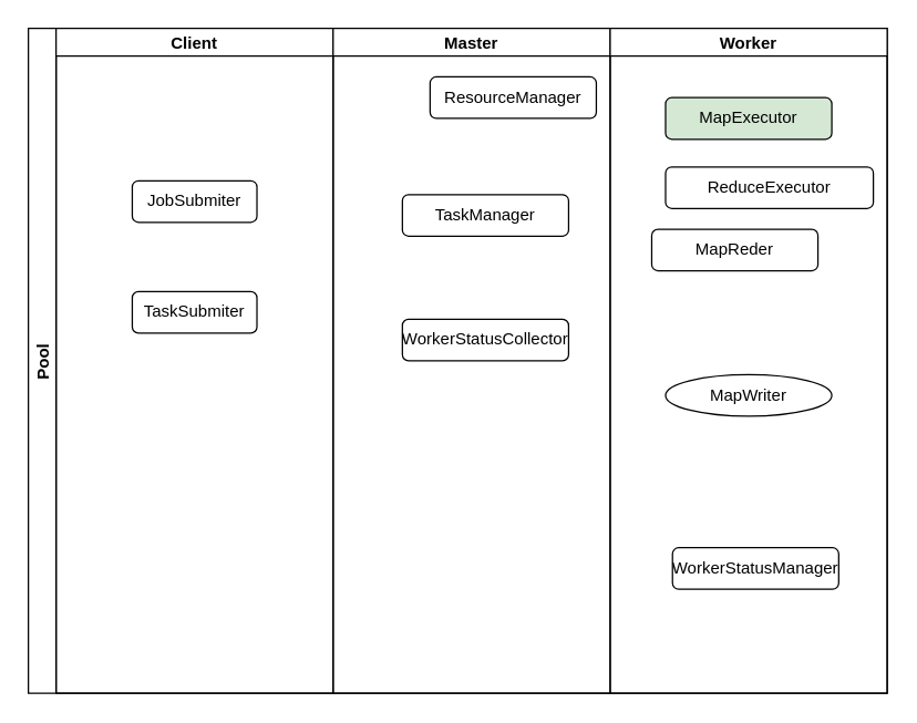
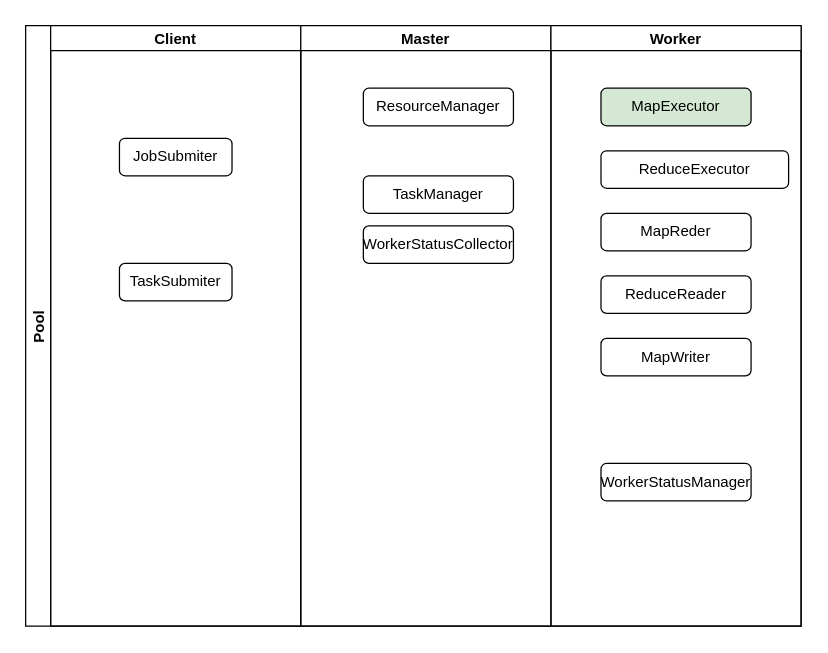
- <mxCell id="7" value="ResourceManager" style="rounded=1;whiteSpace=wrap;html=1;" vertex="1" parent="6"><mxGeometry x="70" y="35" width="120" height="30" as="geometry" /></mxCell>
+ <mxCell id="7" value="ResourceManager" style="rounded=1;whiteSpace=wrap;html=1;" vertex="1" parent="6"><mxGeometry x="50" y="50" width="120" height="30" as="geometry" /></mxCell>
- <mxCell id="4" value="JobSubmiter" style="rounded=1;whiteSpace=wrap;html=1;" vertex="1" parent="3"><mxGeometry x="55" y="110" width="90" height="30" as="geometry" /></mxCell>
+ <mxCell id="4" value="JobSubmiter" style="rounded=1;whiteSpace=wrap;html=1;" vertex="1" parent="3"><mxGeometry x="55" y="90" width="90" height="30" as="geometry" /></mxCell>
- <mxCell id="13" value="MapReder" style="rounded=1;whiteSpace=wrap;html=1;" vertex="1" parent="10"><mxGeometry x="30" y="145" width="120" height="30" as="geometry" /></mxCell>
+ <mxCell id="13" value="MapReder" style="rounded=1;whiteSpace=wrap;html=1;" vertex="1" parent="10"><mxGeometry x="40" y="150" width="120" height="30" as="geometry" /></mxCell>
+ <mxCell id="14" value="ReduceReader" style="rounded=1;whiteSpace=wrap;html=1;" vertex="1" parent="10"><mxGeometry x="40" y="200" width="120" height="30" as="geometry" /></mxCell>
- <mxCell id="9" value="WorkerStatusCollector" style="rounded=1;whiteSpace=wrap;html=1;" vertex="1" parent="6"><mxGeometry x="50" y="210" width="120" height="30" as="geometry" /></mxCell>
+ <mxCell id="9" value="WorkerStatusCollector" style="rounded=1;whiteSpace=wrap;html=1;" vertex="1" parent="6"><mxGeometry x="50" y="160" width="120" height="30" as="geometry" /></mxCell>
- <mxCell id="15" value="MapWriter" style="ellipse;whiteSpace=wrap;html=1;" vertex="1" parent="10"><mxGeometry x="40" y="250" width="120" height="30" as="geometry" /></mxCell>
+ <mxCell id="15" value="MapWriter" style="rounded=1;whiteSpace=wrap;html=1;" vertex="1" parent="10"><mxGeometry x="40" y="250" width="120" height="30" as="geometry" /></mxCell>
- <mxCell id="16" value="WorkerStatusManager" style="rounded=1;whiteSpace=wrap;html=1;" vertex="1" parent="10"><mxGeometry x="45" y="375" width="120" height="30" as="geometry" /></mxCell>
+ <mxCell id="16" value="WorkerStatusManager" style="rounded=1;whiteSpace=wrap;html=1;" vertex="1" parent="10"><mxGeometry x="40" y="350" width="120" height="30" as="geometry" /></mxCell>
